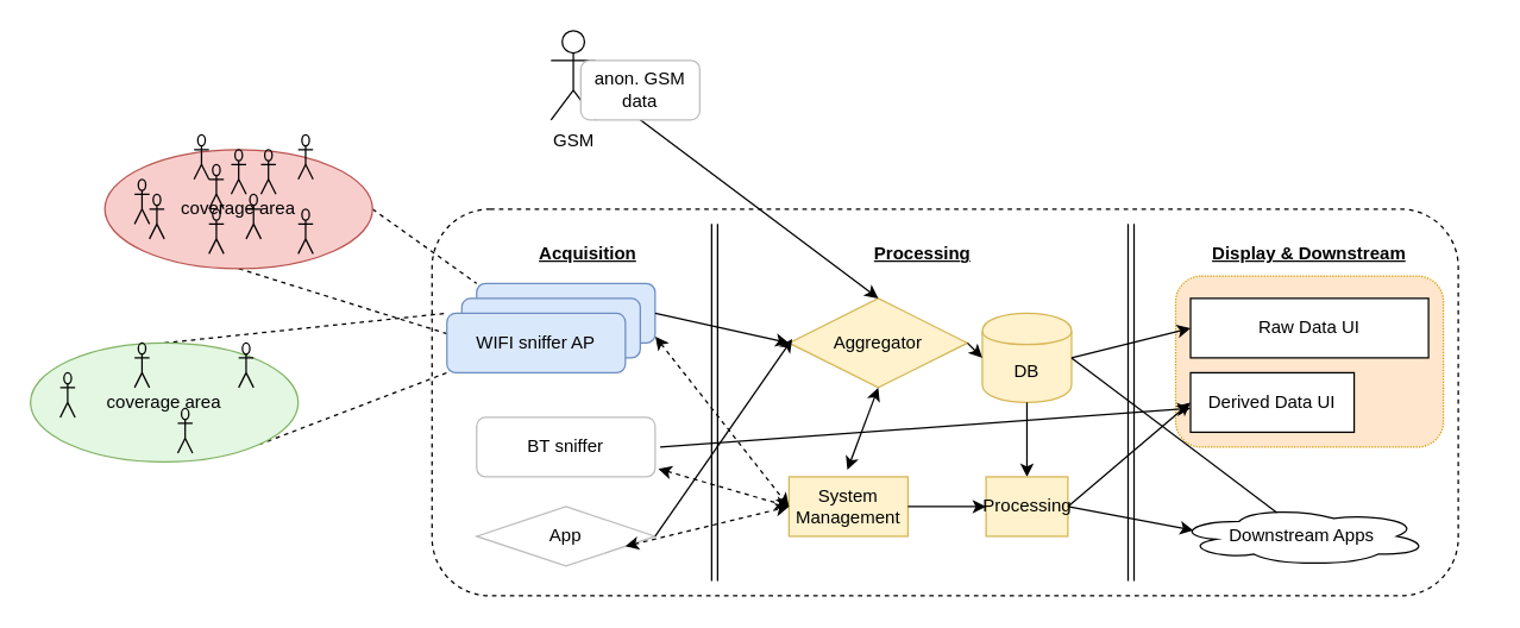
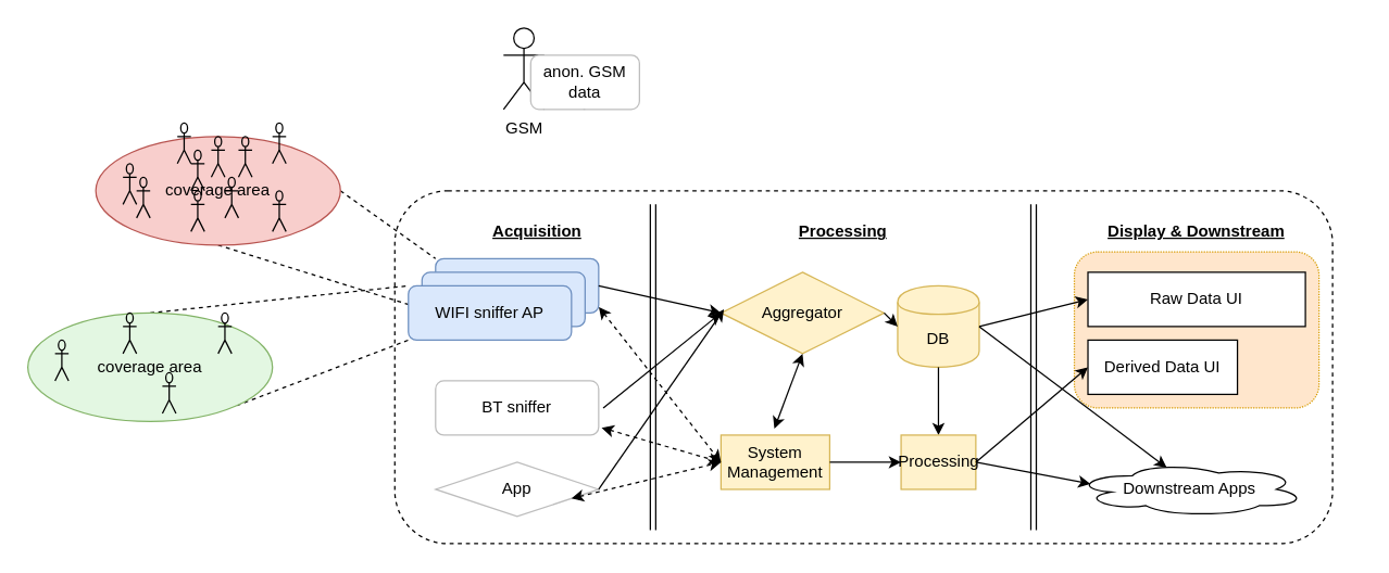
- <mxCell id="12" value="" style="endArrow=classic;html=1;exitX=0.5;exitY=1;exitDx=0;exitDy=0;entryX=0.5;entryY=0;entryDx=0;entryDy=0;" parent="1" source="41" target="11" edge="1"><mxGeometry width="50" height="50" relative="1" as="geometry"><mxPoint x="440" y="290" as="sourcePoint" /><mxPoint x="490" y="240" as="targetPoint" /></mxGeometry></mxCell>
+ <mxCell id="12" value="" style="endArrow=classic;html=1;exitX=0.5;exitY=1;exitDx=0;exitDy=0;" parent="1" source="41" target="40" edge="1"><mxGeometry width="50" height="50" relative="1" as="geometry"><mxPoint x="440" y="290" as="sourcePoint" /><mxPoint x="490" y="240" as="targetPoint" /></mxGeometry></mxCell>
- <mxCell id="14" value="" style="endArrow=classic;html=1;exitX=1.028;exitY=0.5;exitDx=0;exitDy=0;exitPerimeter=0;" parent="1" source="7" target="31" edge="1"><mxGeometry width="50" height="50" relative="1" as="geometry"><mxPoint x="460" y="330" as="sourcePoint" /><mxPoint x="530" y="290" as="targetPoint" /></mxGeometry></mxCell>
+ <mxCell id="14" value="" style="endArrow=classic;html=1;exitX=1.028;exitY=0.5;exitDx=0;exitDy=0;exitPerimeter=0;entryX=0;entryY=0.5;entryDx=0;entryDy=0;" parent="1" source="7" target="11" edge="1"><mxGeometry width="50" height="50" relative="1" as="geometry"><mxPoint x="460" y="330" as="sourcePoint" /><mxPoint x="530" y="290" as="targetPoint" /></mxGeometry></mxCell>
- <mxCell id="25" value="" style="endArrow=none;html=1;exitX=1;exitY=0.5;exitDx=0;exitDy=0;entryX=0.4;entryY=0.1;entryDx=0;entryDy=0;entryPerimeter=0;" parent="1" source="16" target="24" edge="1"><mxGeometry width="50" height="50" relative="1" as="geometry"><mxPoint x="790" y="220" as="sourcePoint" /><mxPoint x="840" y="170" as="targetPoint" /></mxGeometry></mxCell>
+ <mxCell id="25" value="" style="endArrow=classic;html=1;exitX=1;exitY=0.5;exitDx=0;exitDy=0;entryX=0.4;entryY=0.1;entryDx=0;entryDy=0;entryPerimeter=0;" parent="1" source="16" target="24" edge="1"><mxGeometry width="50" height="50" relative="1" as="geometry"><mxPoint x="790" y="220" as="sourcePoint" /><mxPoint x="840" y="170" as="targetPoint" /></mxGeometry></mxCell>
